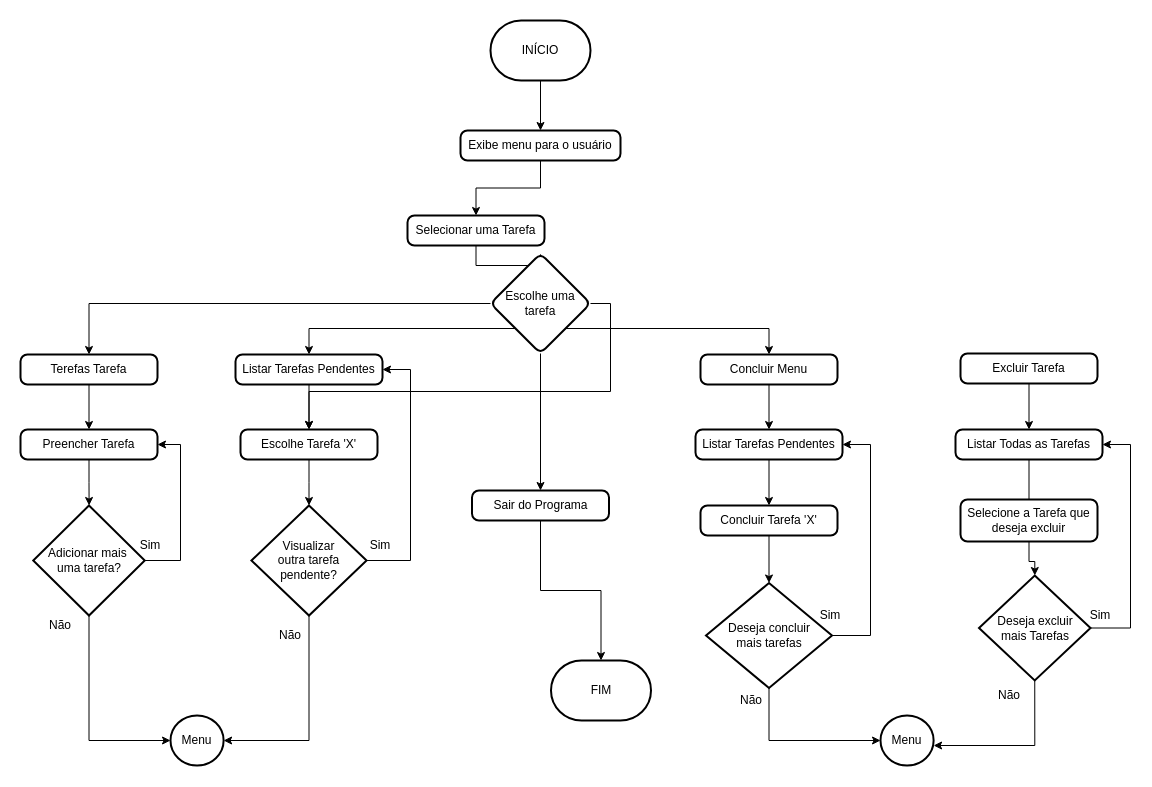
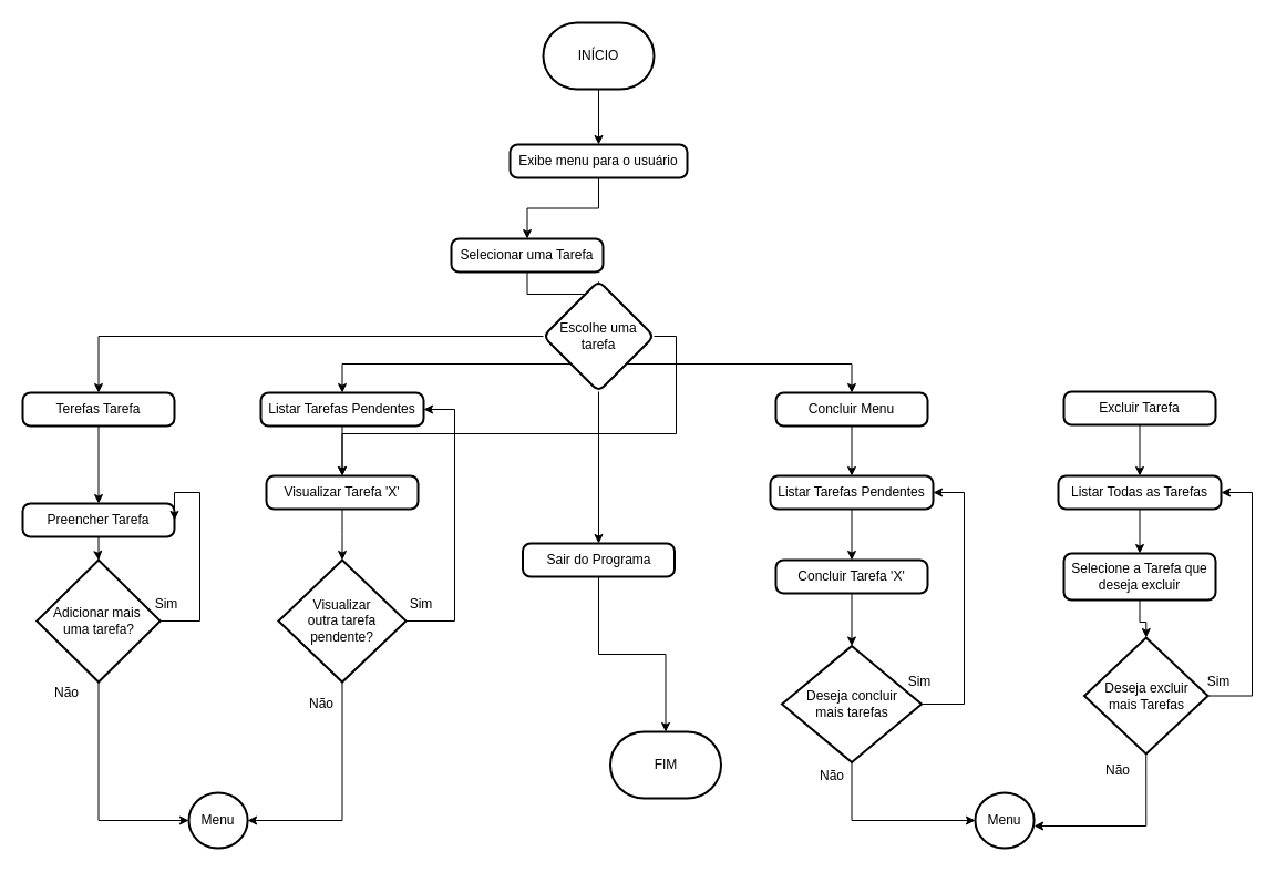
- <mxCell id="25" value="Preencher Tarefa" style="rounded=1;whiteSpace=wrap;html=1;absoluteArcSize=1;arcSize=14;strokeWidth=2;" vertex="1" parent="1"><mxGeometry x="20" y="429" width="137" height="30" as="geometry" /></mxCell>
+ <mxCell id="25" value="Preencher Tarefa" style="rounded=1;whiteSpace=wrap;html=1;absoluteArcSize=1;arcSize=14;strokeWidth=2;" vertex="1" parent="1"><mxGeometry x="20" y="454" width="137" height="30" as="geometry" /></mxCell>
- <mxCell id="27" value="Escolhe Tarefa 'X'" style="rounded=1;whiteSpace=wrap;html=1;absoluteArcSize=1;arcSize=14;strokeWidth=2;" vertex="1" parent="1"><mxGeometry x="240" y="429" width="137" height="30" as="geometry" /></mxCell>
+ <mxCell id="27" value="Visualizar Tarefa 'X'" style="rounded=1;whiteSpace=wrap;html=1;absoluteArcSize=1;arcSize=14;strokeWidth=2;" vertex="1" parent="1"><mxGeometry x="240" y="429" width="137" height="30" as="geometry" /></mxCell>
- <mxCell id="52" value="" style="edgeStyle=orthogonalEdgeStyle;rounded=0;orthogonalLoop=1;jettySize=auto;html=1;endArrow=none;" edge="1" parent="1" source="53" target="29"><mxGeometry relative="1" as="geometry" /></mxCell>
+ <mxCell id="52" value="" style="edgeStyle=orthogonalEdgeStyle;rounded=0;orthogonalLoop=1;jettySize=auto;html=1;" edge="1" parent="1" source="53" target="29"><mxGeometry relative="1" as="geometry" /></mxCell>
